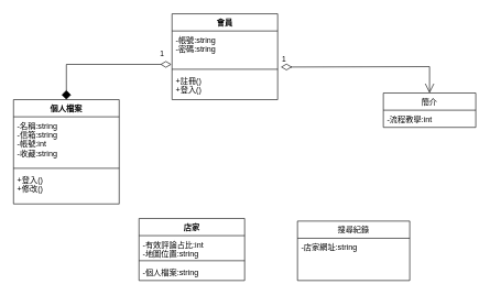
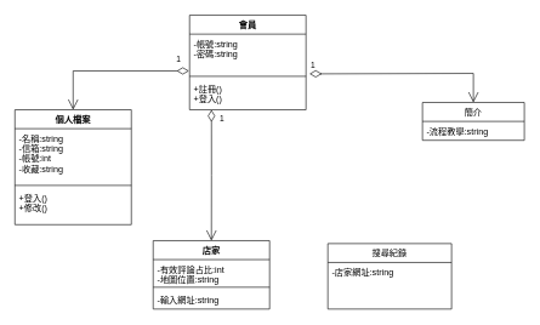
- <mxCell id="18" value="1" style="endArrow=diamond;html=1;endSize=12;startArrow=diamondThin;startSize=14;startFill=0;edgeStyle=orthogonalEdgeStyle;align=left;verticalAlign=bottom;rounded=0;exitX=-0.005;exitY=0.937;exitDx=0;exitDy=0;exitPerimeter=0;entryX=0.5;entryY=0;entryDx=0;entryDy=0;" edge="1" parent="1" source="3" target="14"><mxGeometry x="-0.819" y="-7" relative="1" as="geometry"><mxPoint x="260" y="180" as="sourcePoint" /><mxPoint x="460" y="250" as="targetPoint" /><Array as="points"><mxPoint x="100" y="97" /></Array><mxPoint as="offset" /></mxGeometry></mxCell>
+ <mxCell id="18" value="1" style="endArrow=open;html=1;endSize=12;startArrow=diamondThin;startSize=14;startFill=0;edgeStyle=orthogonalEdgeStyle;align=left;verticalAlign=bottom;rounded=0;exitX=-0.005;exitY=0.937;exitDx=0;exitDy=0;exitPerimeter=0;entryX=0.5;entryY=0;entryDx=0;entryDy=0;" edge="1" parent="1" source="3" target="14"><mxGeometry x="-0.819" y="-7" relative="1" as="geometry"><mxPoint x="260" y="180" as="sourcePoint" /><mxPoint x="460" y="250" as="targetPoint" /><Array as="points"><mxPoint x="100" y="97" /></Array><mxPoint as="offset" /></mxGeometry></mxCell>
- <mxCell id="9" value="-流程教學:int&#10;" style="text;strokeColor=none;fillColor=none;align=left;verticalAlign=top;spacingLeft=4;spacingRight=4;overflow=hidden;rotatable=0;points=[[0,0.5],[1,0.5]];portConstraint=eastwest;" vertex="1" parent="8"><mxGeometry y="26" width="140" height="26" as="geometry" /></mxCell>
+ <mxCell id="9" value="-流程教學:string&#10;" style="text;strokeColor=none;fillColor=none;align=left;verticalAlign=top;spacingLeft=4;spacingRight=4;overflow=hidden;rotatable=0;points=[[0,0.5],[1,0.5]];portConstraint=eastwest;" vertex="1" parent="8"><mxGeometry y="26" width="140" height="26" as="geometry" /></mxCell>
+ <mxCell id="20" value="1" style="endArrow=open;html=1;endSize=12;startArrow=diamondThin;startSize=14;startFill=0;edgeStyle=orthogonalEdgeStyle;align=left;verticalAlign=bottom;rounded=0;entryX=0.5;entryY=0;entryDx=0;entryDy=0;exitX=0.188;exitY=1;exitDx=0;exitDy=0;exitPerimeter=0;" edge="1" parent="1" source="5" target="10"><mxGeometry x="-0.765" y="10" relative="1" as="geometry"><mxPoint x="290" y="160" as="sourcePoint" /><mxPoint x="535.2" y="232" as="targetPoint" /><Array as="points" /><mxPoint as="offset" /></mxGeometry></mxCell>
- <mxCell id="13" value="-個人檔案:string" style="text;strokeColor=none;fillColor=none;align=left;verticalAlign=top;spacingLeft=4;spacingRight=4;overflow=hidden;rotatable=0;points=[[0,0.5],[1,0.5]];portConstraint=eastwest;" vertex="1" parent="10"><mxGeometry y="68" width="160" height="26" as="geometry" /></mxCell>
+ <mxCell id="13" value="-輸入網址:string" style="text;strokeColor=none;fillColor=none;align=left;verticalAlign=top;spacingLeft=4;spacingRight=4;overflow=hidden;rotatable=0;points=[[0,0.5],[1,0.5]];portConstraint=eastwest;" vertex="1" parent="10"><mxGeometry y="68" width="160" height="26" as="geometry" /></mxCell>
